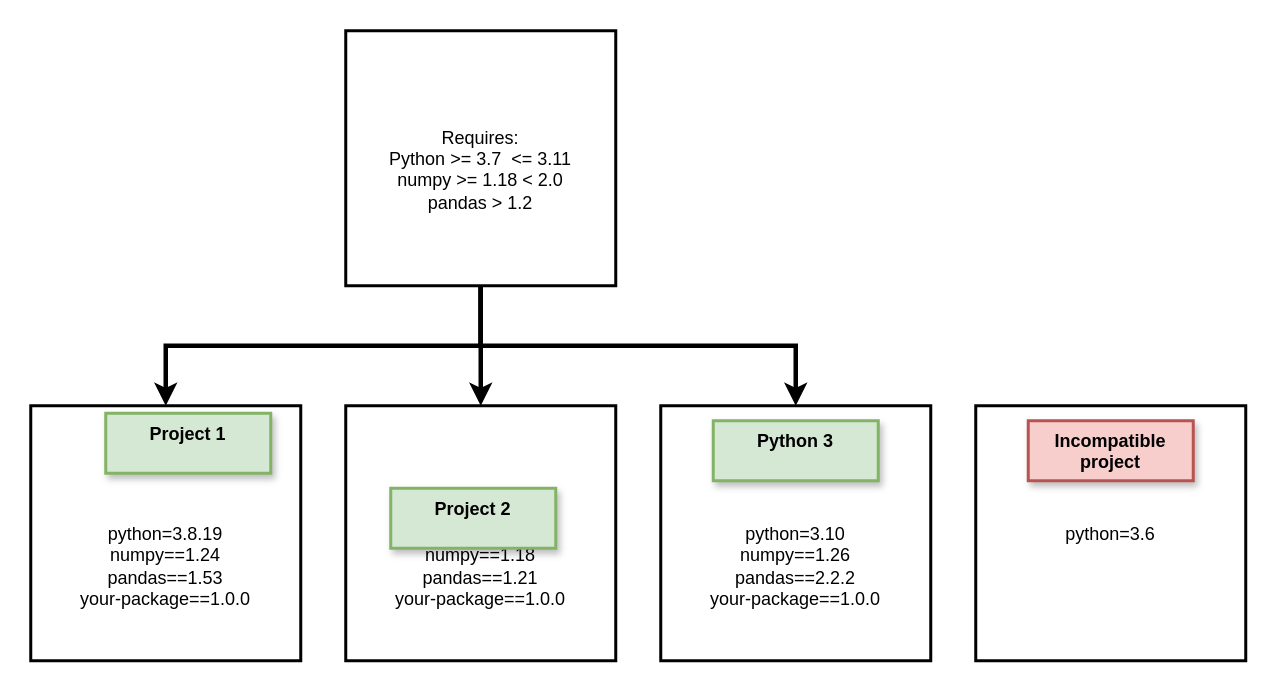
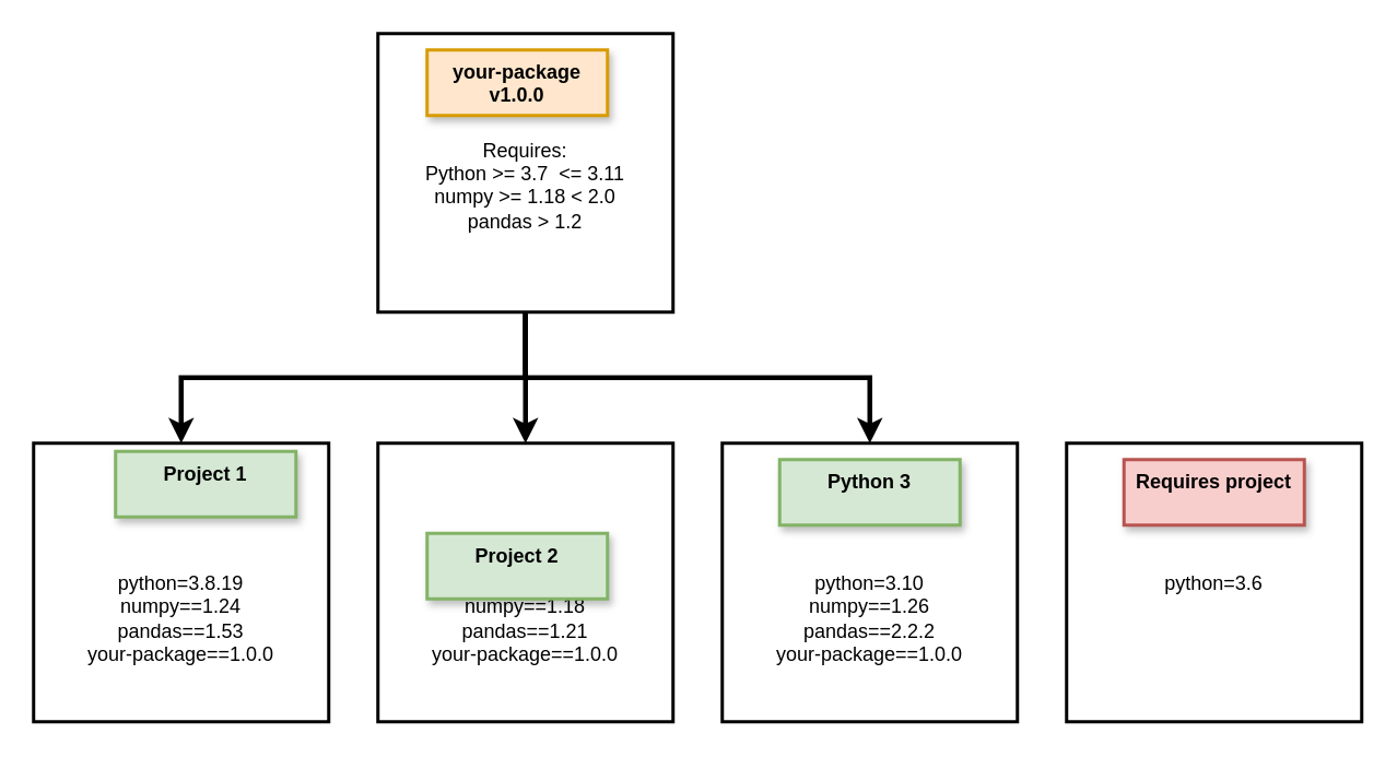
+ <mxCell id="12" value="your-package&#10;v1.0.0&#10;" style="whiteSpace=wrap;strokeWidth=2;verticalAlign=top;fontStyle=1;shadow=1;fillColor=#ffe6cc;strokeColor=#d79b00;" vertex="1" parent="1"><mxGeometry x="260" y="30" width="110" height="40" as="geometry" /></mxCell>
- <mxCell id="14" value="Incompatible project" style="whiteSpace=wrap;strokeWidth=2;verticalAlign=top;fontStyle=1;shadow=1;fillColor=#f8cecc;strokeColor=#b85450;" vertex="1" parent="1"><mxGeometry x="685" y="280" width="110" height="40" as="geometry" /></mxCell>
+ <mxCell id="14" value="Requires project" style="whiteSpace=wrap;strokeWidth=2;verticalAlign=top;fontStyle=1;shadow=1;fillColor=#f8cecc;strokeColor=#b85450;" vertex="1" parent="1"><mxGeometry x="685" y="280" width="110" height="40" as="geometry" /></mxCell>
